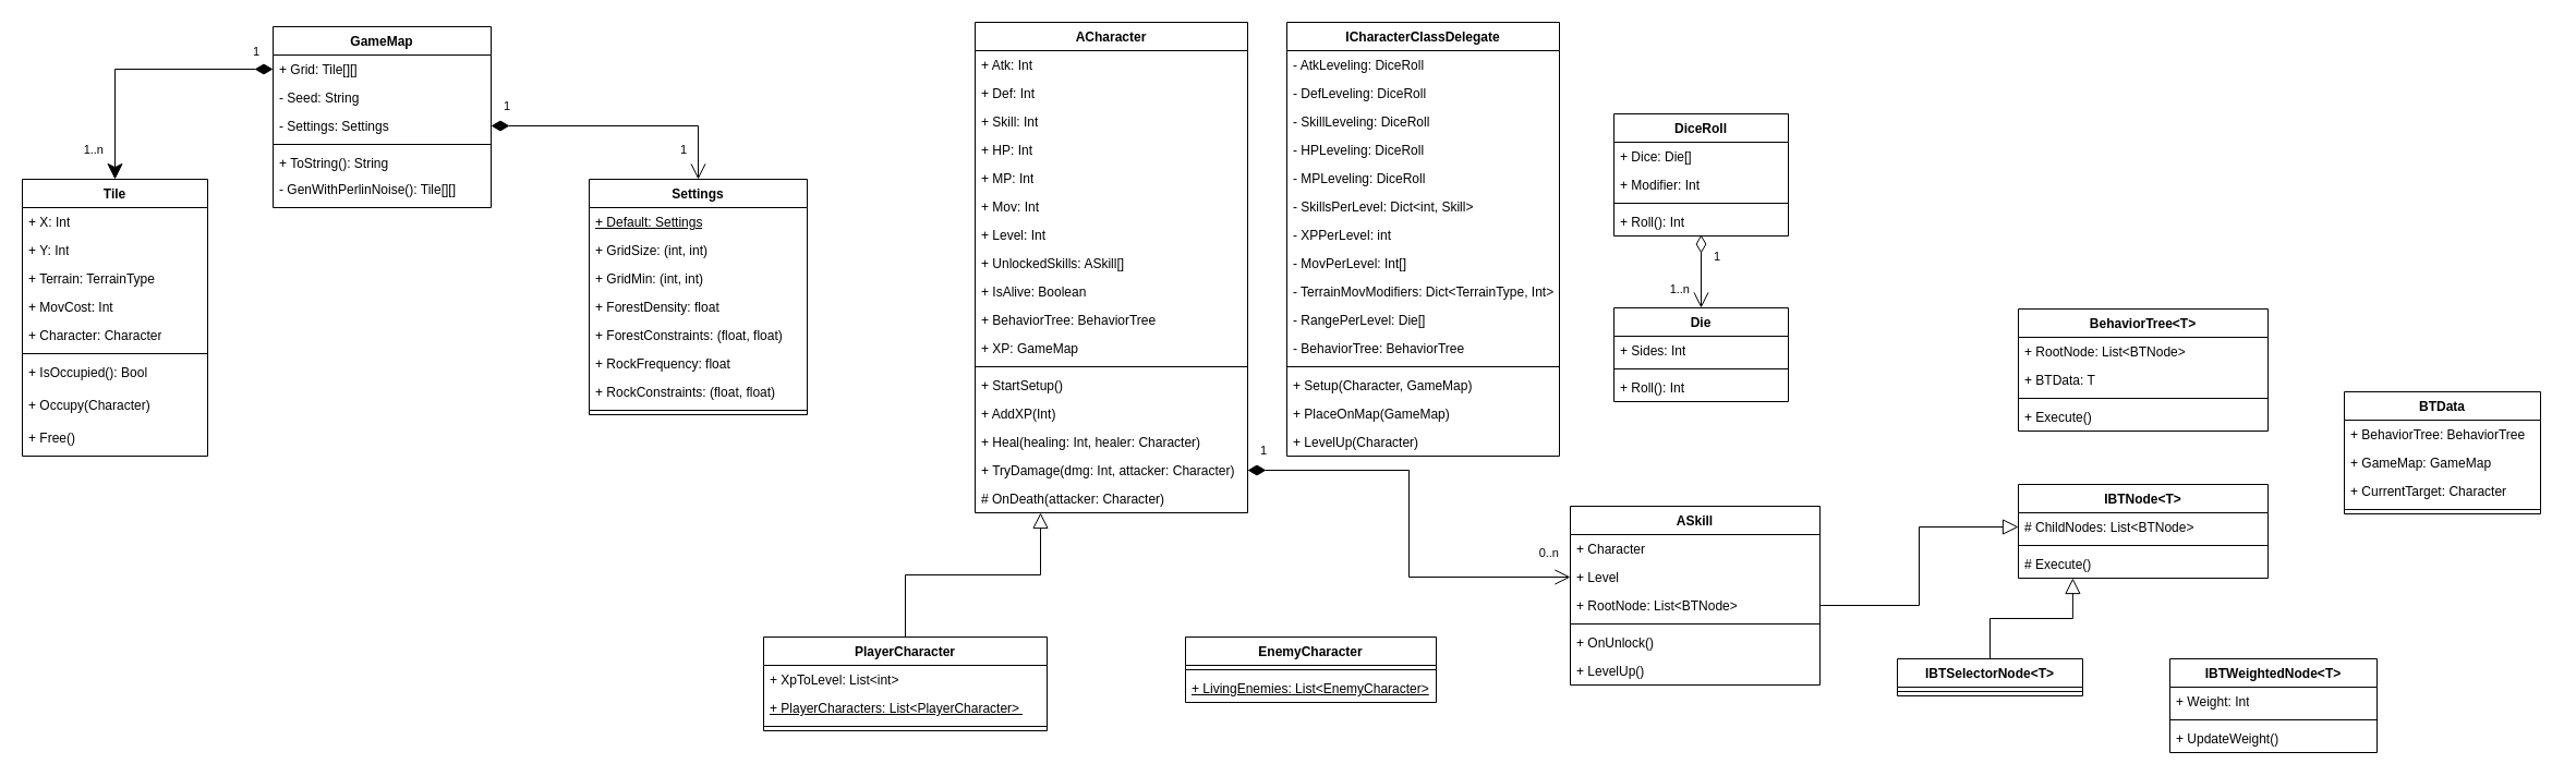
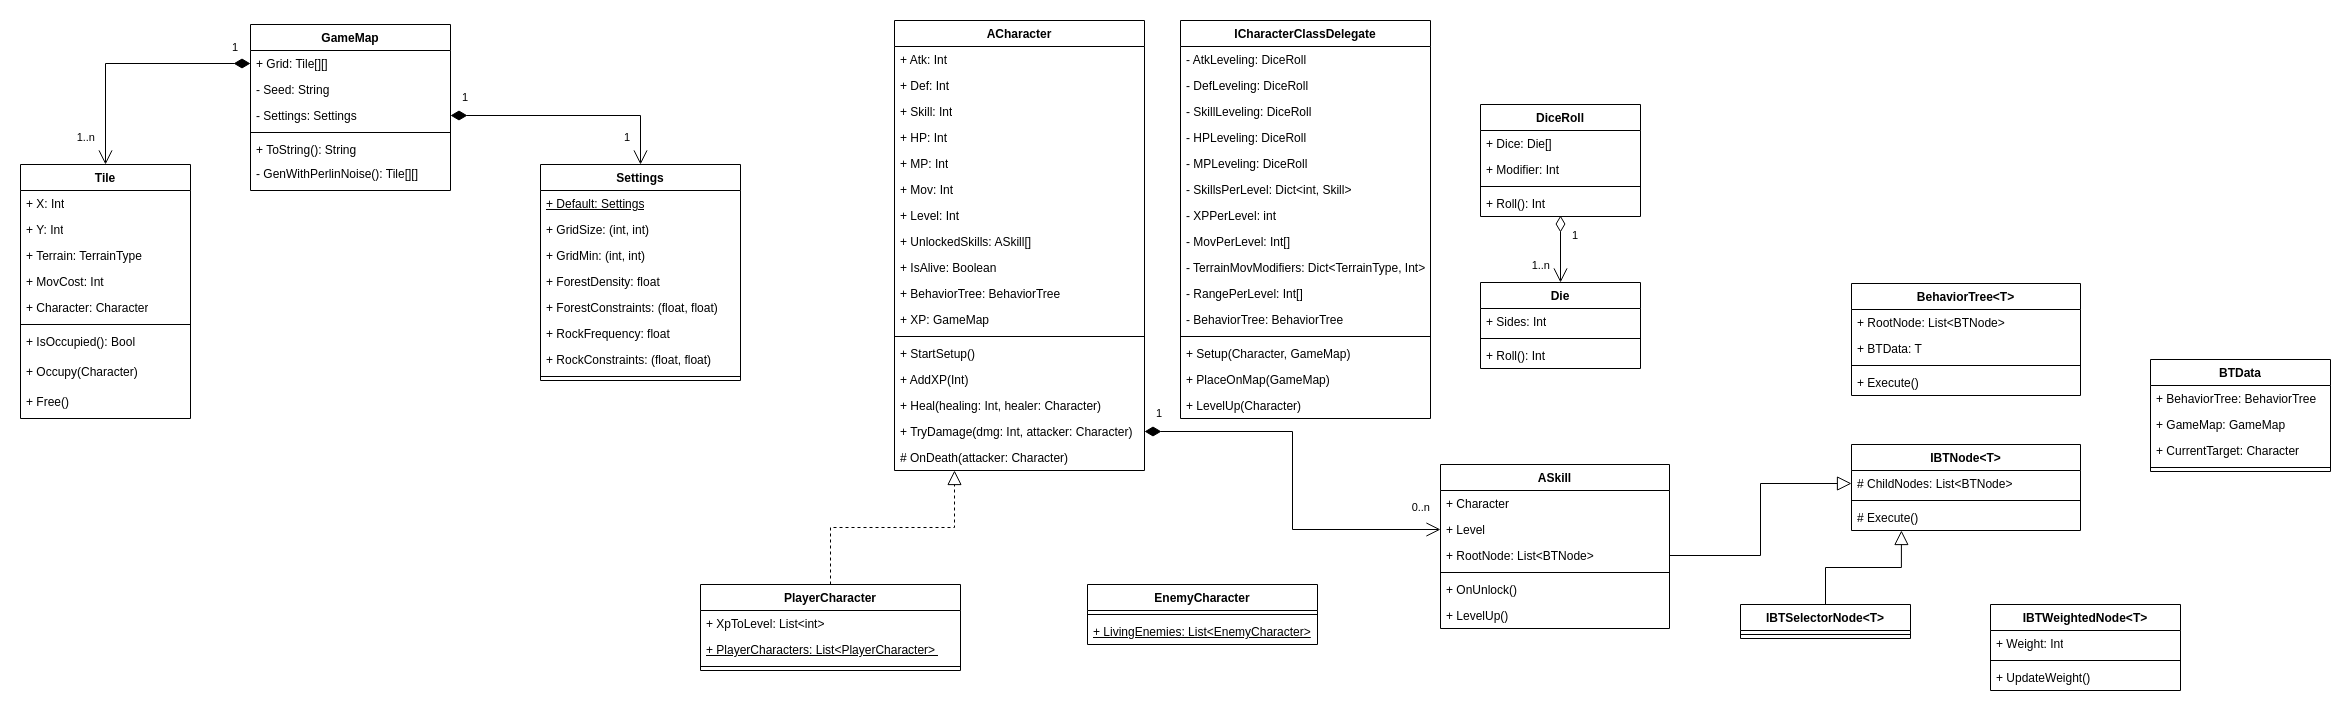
- <mxCell id="9" value="" style="endArrow=classic;html=1;endSize=12;startArrow=diamondThin;startSize=14;startFill=1;edgeStyle=orthogonalEdgeStyle;rounded=0;exitX=0;exitY=0.5;exitDx=0;exitDy=0;entryX=0.5;entryY=0;entryDx=0;entryDy=0;" parent="1" source="3" target="12" edge="1"><mxGeometry relative="1" as="geometry"><mxPoint x="250" y="284" as="sourcePoint" /><mxPoint x="40" y="164" as="targetPoint" /></mxGeometry></mxCell>
+ <mxCell id="9" value="" style="endArrow=open;html=1;endSize=12;startArrow=diamondThin;startSize=14;startFill=1;edgeStyle=orthogonalEdgeStyle;rounded=0;exitX=0;exitY=0.5;exitDx=0;exitDy=0;entryX=0.5;entryY=0;entryDx=0;entryDy=0;" parent="1" source="3" target="12" edge="1"><mxGeometry relative="1" as="geometry"><mxPoint x="250" y="284" as="sourcePoint" /><mxPoint x="40" y="164" as="targetPoint" /></mxGeometry></mxCell>
- <mxCell id="78" value="- RangePerLevel: Die[]" style="text;strokeColor=none;fillColor=none;align=left;verticalAlign=top;spacingLeft=4;spacingRight=4;overflow=hidden;rotatable=0;points=[[0,0.5],[1,0.5]];portConstraint=eastwest;whiteSpace=wrap;html=1;" parent="68" vertex="1"><mxGeometry y="260" width="250" height="26" as="geometry" /></mxCell>
+ <mxCell id="78" value="- RangePerLevel: Int[]" style="text;strokeColor=none;fillColor=none;align=left;verticalAlign=top;spacingLeft=4;spacingRight=4;overflow=hidden;rotatable=0;points=[[0,0.5],[1,0.5]];portConstraint=eastwest;whiteSpace=wrap;html=1;" parent="68" vertex="1"><mxGeometry y="260" width="250" height="26" as="geometry" /></mxCell>
- <mxCell id="87" value="" style="endArrow=block;html=1;endSize=12;startArrow=none;startSize=14;startFill=0;edgeStyle=orthogonalEdgeStyle;rounded=0;exitX=0.5;exitY=0;exitDx=0;exitDy=0;entryX=0.24;entryY=1;entryDx=0;entryDy=0;endFill=0;entryPerimeter=0;" parent="1" source="64" target="51" edge="1"><mxGeometry relative="1" as="geometry"><mxPoint x="500" y="604" as="sourcePoint" /><mxPoint x="690" y="653" as="targetPoint" /></mxGeometry></mxCell>
+ <mxCell id="87" value="" style="endArrow=block;html=1;endSize=12;startArrow=none;startSize=14;startFill=0;edgeStyle=orthogonalEdgeStyle;rounded=0;exitX=0.5;exitY=0;exitDx=0;exitDy=0;entryX=0.24;entryY=1;entryDx=0;entryDy=0;endFill=0;entryPerimeter=0;dashed=1;" parent="1" source="64" target="51" edge="1"><mxGeometry relative="1" as="geometry"><mxPoint x="500" y="604" as="sourcePoint" /><mxPoint x="690" y="653" as="targetPoint" /></mxGeometry></mxCell>
